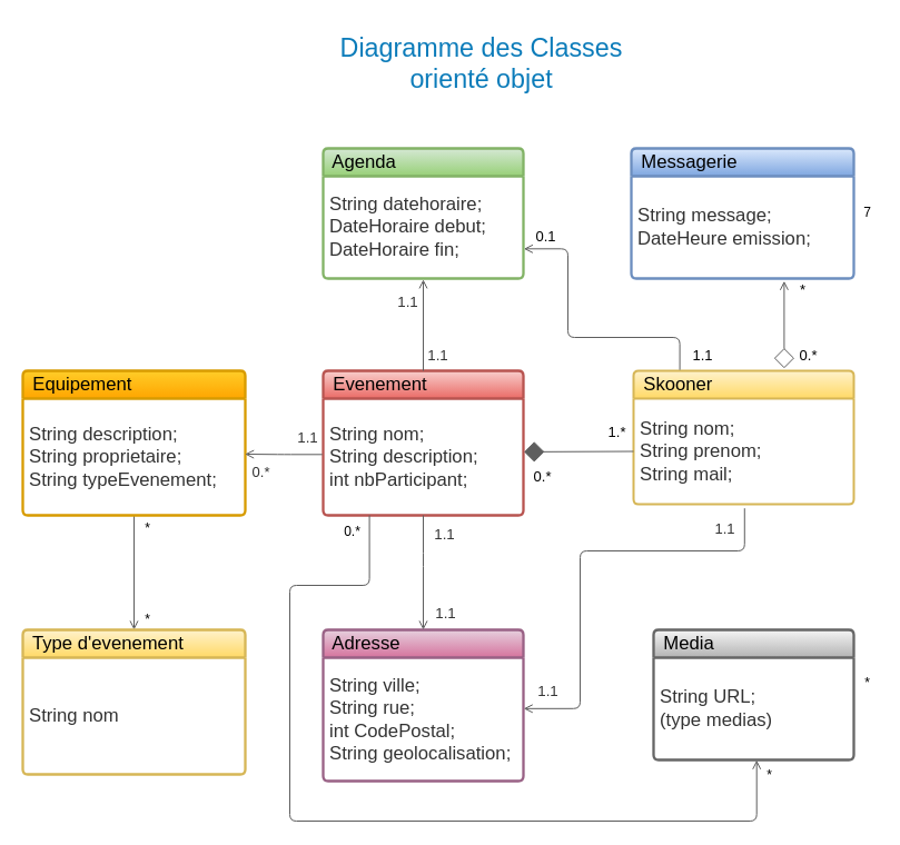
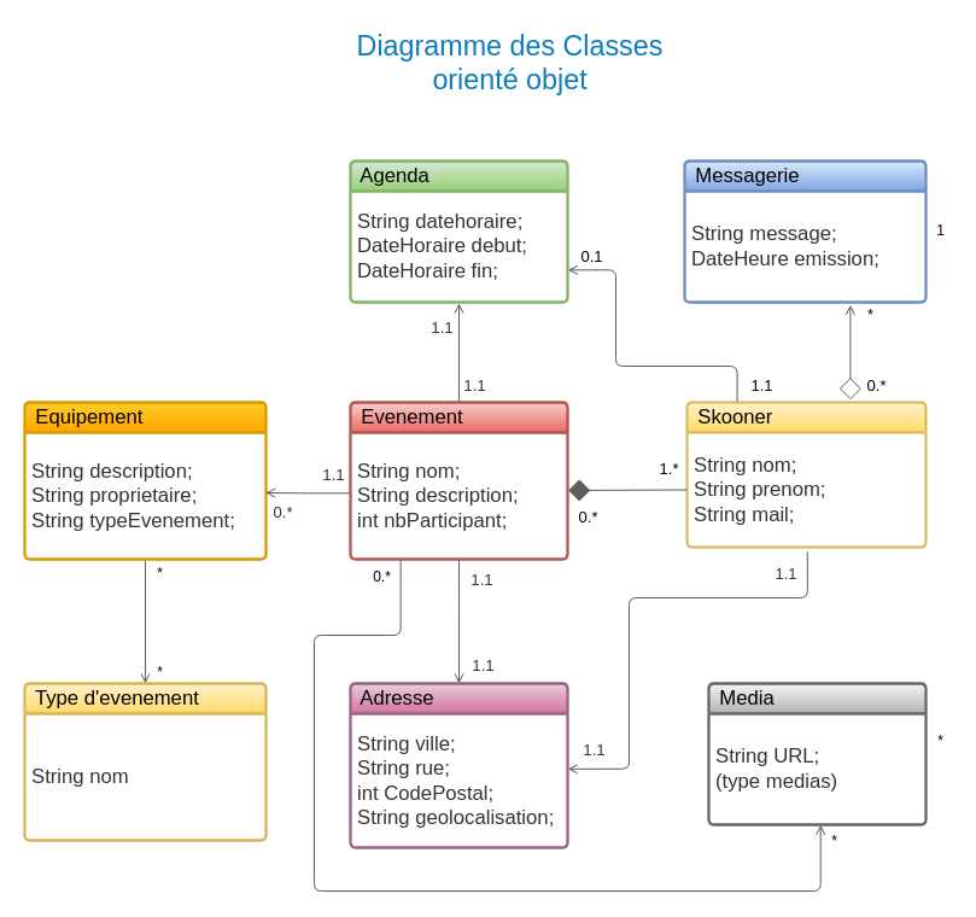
- <mxCell id="2" value="Diagramme des Classes orienté objet" style="html=1;overflow=block;blockSpacing=1;whiteSpace=wrap;;whiteSpace=wrap;fontSize=23.3;fontColor=#0c7cba;spacing=3.8;strokeOpacity=0;fillOpacity=0;absoluteArcSize=1;arcSize=9;fillColor=#ffffff;strokeWidth=2.3;rounded=1;" parent="1" vertex="1"><mxGeometry x="290" y="25" width="285" height="63" as="geometry" /></mxCell>
+ <mxCell id="2" value="Diagramme des Classes orienté objet" style="html=1;overflow=block;blockSpacing=1;whiteSpace=wrap;;whiteSpace=wrap;fontSize=23.3;fontColor=#0c7cba;spacing=3.8;strokeOpacity=0;fillOpacity=0;absoluteArcSize=1;arcSize=9;fillColor=#ffffff;strokeWidth=2.3;rounded=1;" parent="1" vertex="1"><mxGeometry x="280" y="20" width="285" height="63" as="geometry" /></mxCell>
- <mxCell id="47" value="7" style="text;html=1;align=center;verticalAlign=middle;resizable=0;points=[];autosize=1;" parent="1" vertex="1"><mxGeometry x="770" y="182" width="17" height="18" as="geometry" /></mxCell>
+ <mxCell id="47" value="1" style="text;html=1;align=center;verticalAlign=middle;resizable=0;points=[];autosize=1;" parent="1" vertex="1"><mxGeometry x="770" y="182" width="17" height="18" as="geometry" /></mxCell>
